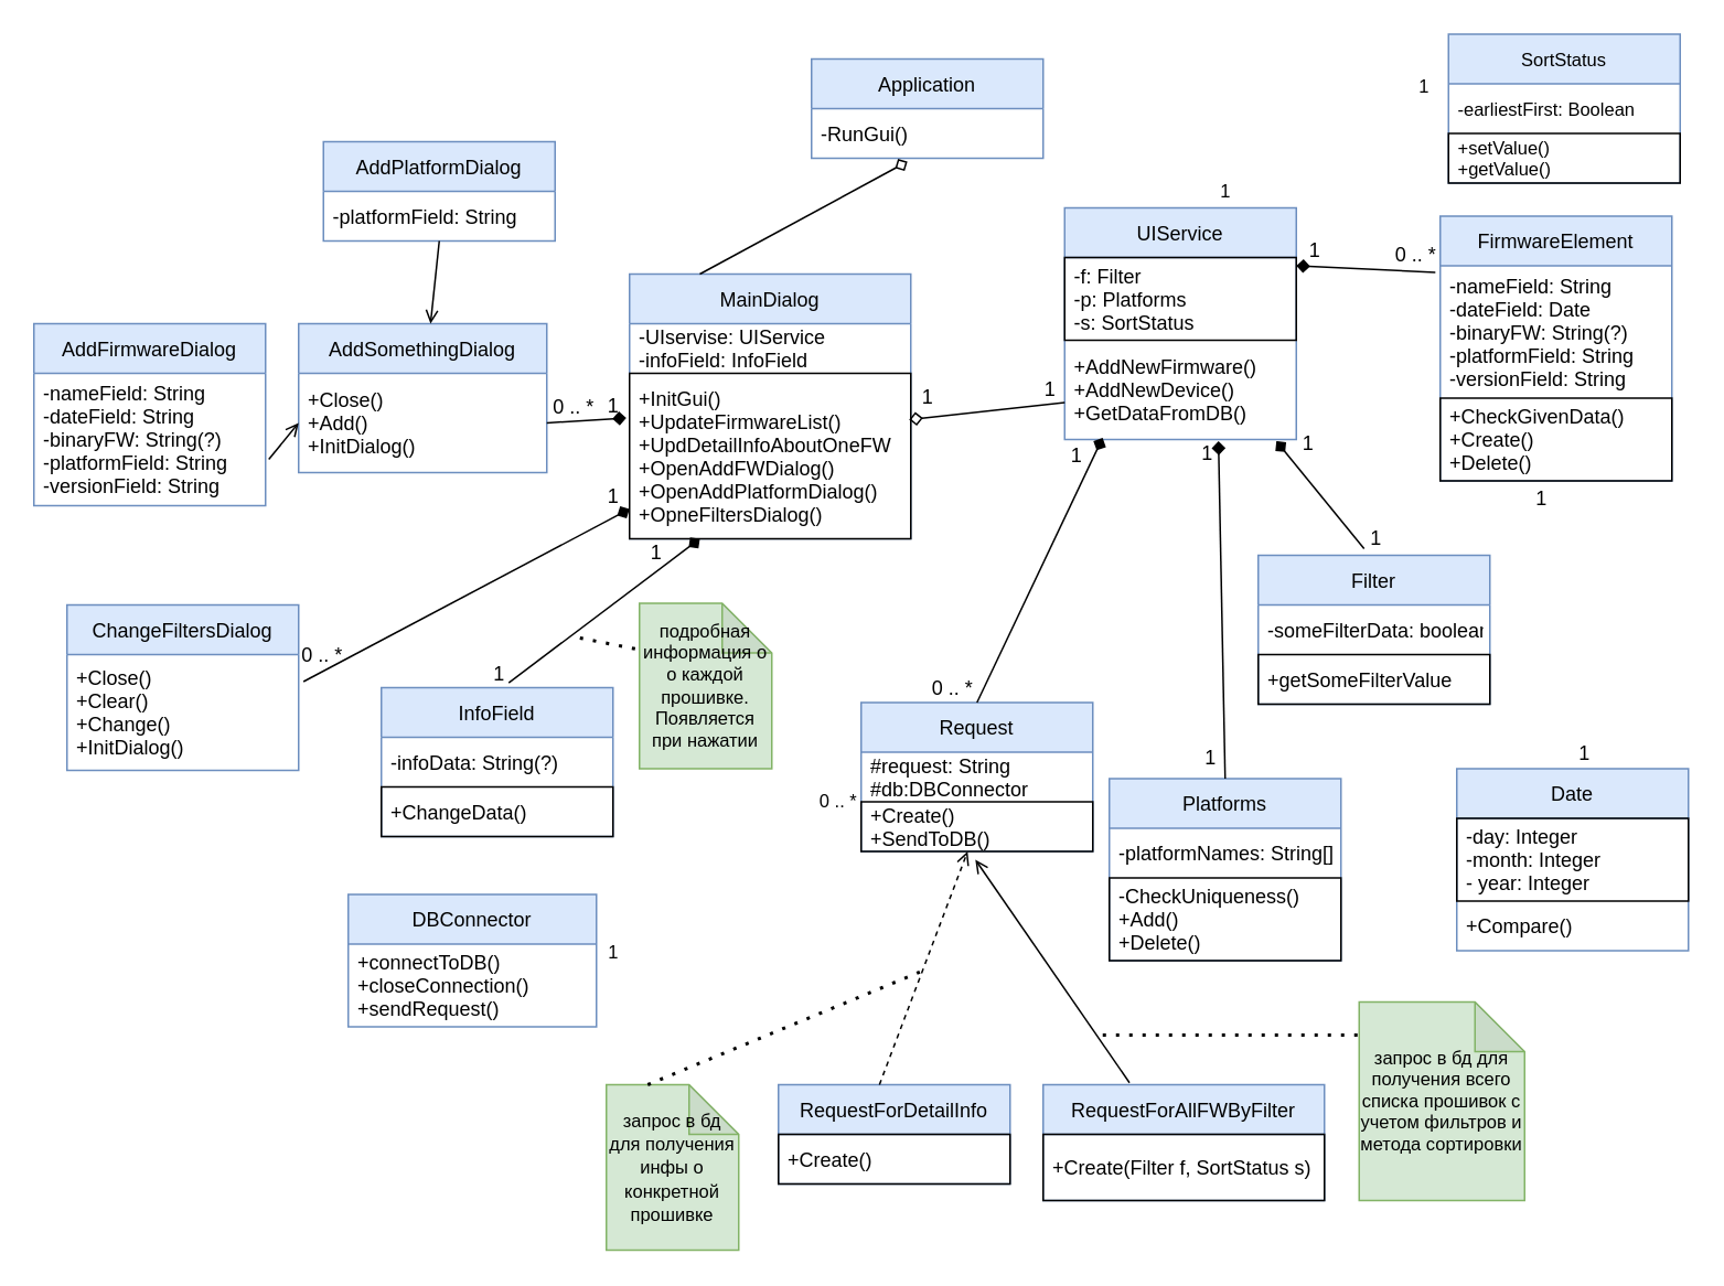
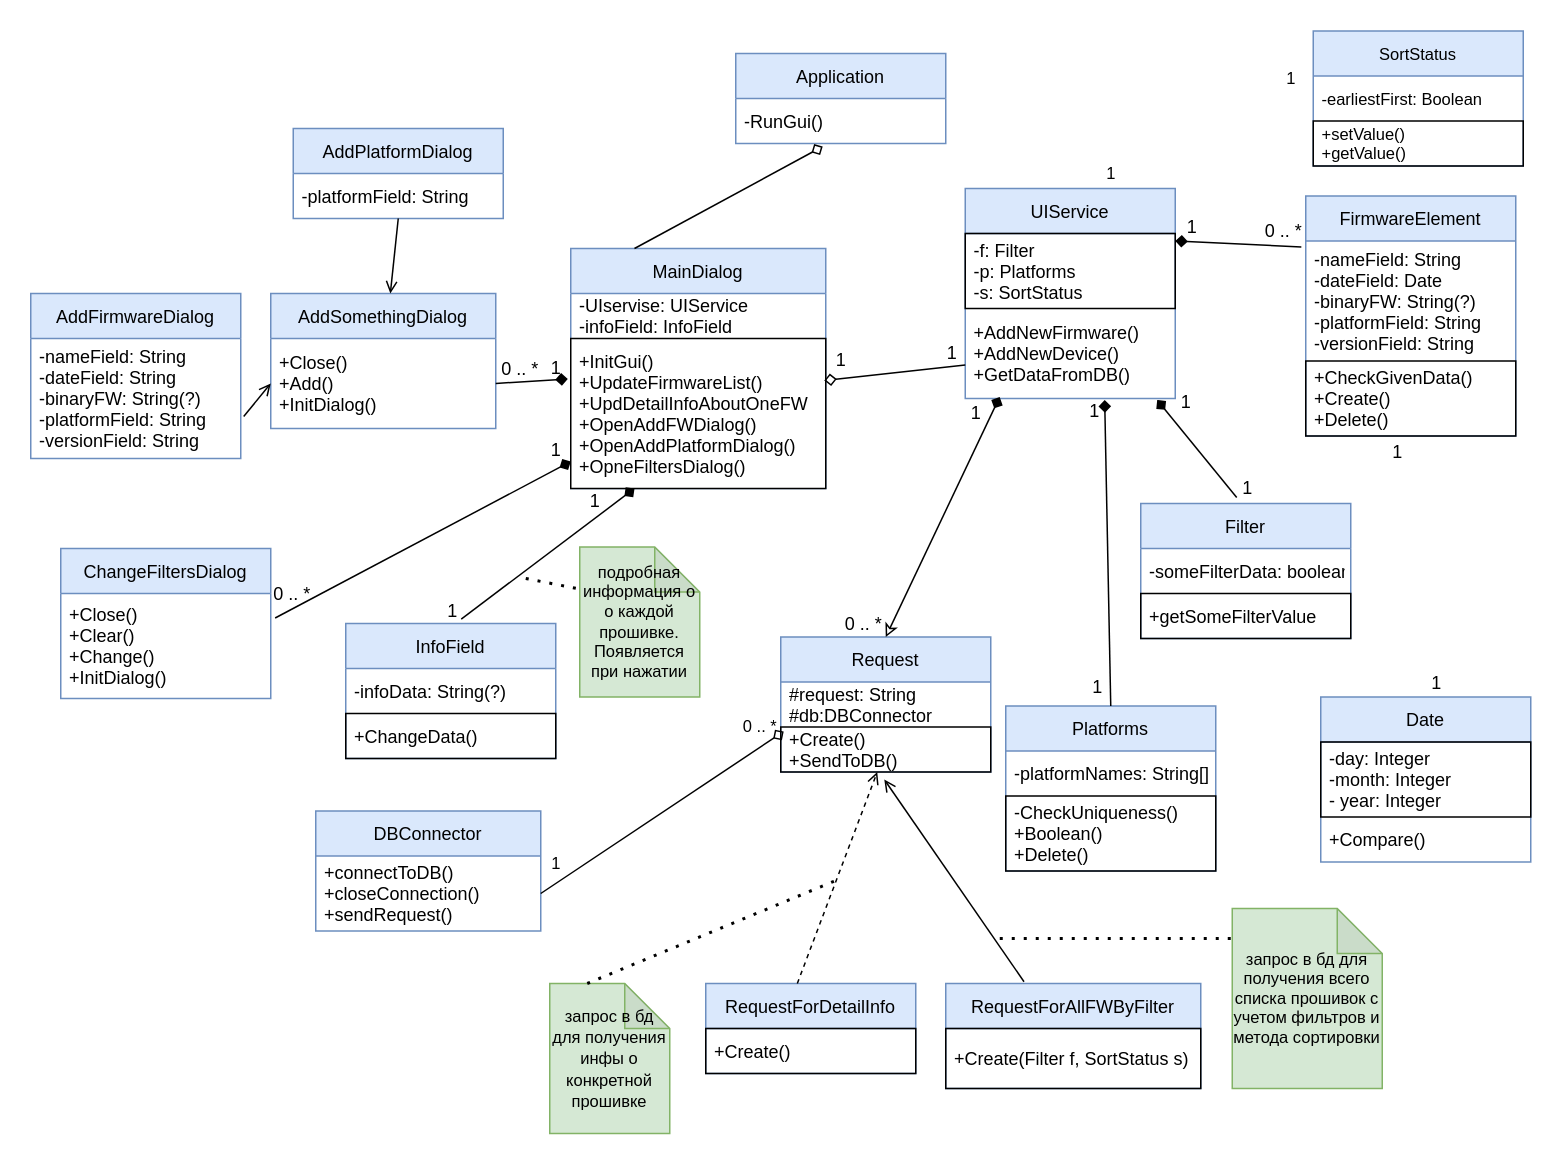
- <mxCell id="30" value="" style="endArrow=none;html=1;rounded=0;exitX=0.164;exitY=0.983;exitDx=0;exitDy=0;exitPerimeter=0;entryX=0.5;entryY=0;entryDx=0;entryDy=0;startArrow=diamond;startFill=1;endFill=0;" parent="1" source="6" target="24" edge="1"><mxGeometry width="50" height="50" relative="1" as="geometry"><mxPoint x="636.94" y="277.01" as="sourcePoint" /><mxPoint x="440" y="445" as="targetPoint" /></mxGeometry></mxCell>
+ <mxCell id="30" value="" style="endArrow=classic;html=1;rounded=0;exitX=0.164;exitY=0.983;exitDx=0;exitDy=0;exitPerimeter=0;entryX=0.5;entryY=0;entryDx=0;entryDy=0;startArrow=diamond;startFill=1;endFill=0;" parent="1" source="6" target="24" edge="1"><mxGeometry width="50" height="50" relative="1" as="geometry"><mxPoint x="636.94" y="277.01" as="sourcePoint" /><mxPoint x="440" y="445" as="targetPoint" /></mxGeometry></mxCell>
- <mxCell id="17" value="-CheckUniqueness()&#10;+Add()&#10;+Delete()" style="text;strokeColor=default;fillColor=none;align=left;verticalAlign=middle;spacingLeft=4;spacingRight=4;overflow=hidden;points=[[0,0.5],[1,0.5]];portConstraint=eastwest;rotatable=0;" parent="15" vertex="1"><mxGeometry y="60" width="140" height="50" as="geometry" /></mxCell>
+ <mxCell id="17" value="-CheckUniqueness()&#10;+Boolean()&#10;+Delete()" style="text;strokeColor=default;fillColor=none;align=left;verticalAlign=middle;spacingLeft=4;spacingRight=4;overflow=hidden;points=[[0,0.5],[1,0.5]];portConstraint=eastwest;rotatable=0;" parent="15" vertex="1"><mxGeometry y="60" width="140" height="50" as="geometry" /></mxCell>
+ <mxCell id="39" value="" style="endArrow=none;html=1;rounded=0;exitX=0.014;exitY=1.1;exitDx=0;exitDy=0;entryX=1;entryY=0.5;entryDx=0;entryDy=0;startArrow=diamond;startFill=0;endFill=0;exitPerimeter=0;" parent="1" source="25" target="14" edge="1"><mxGeometry width="50" height="50" relative="1" as="geometry"><mxPoint x="491.06" y="955" as="sourcePoint" /><mxPoint x="440" y="565" as="targetPoint" /></mxGeometry></mxCell>
